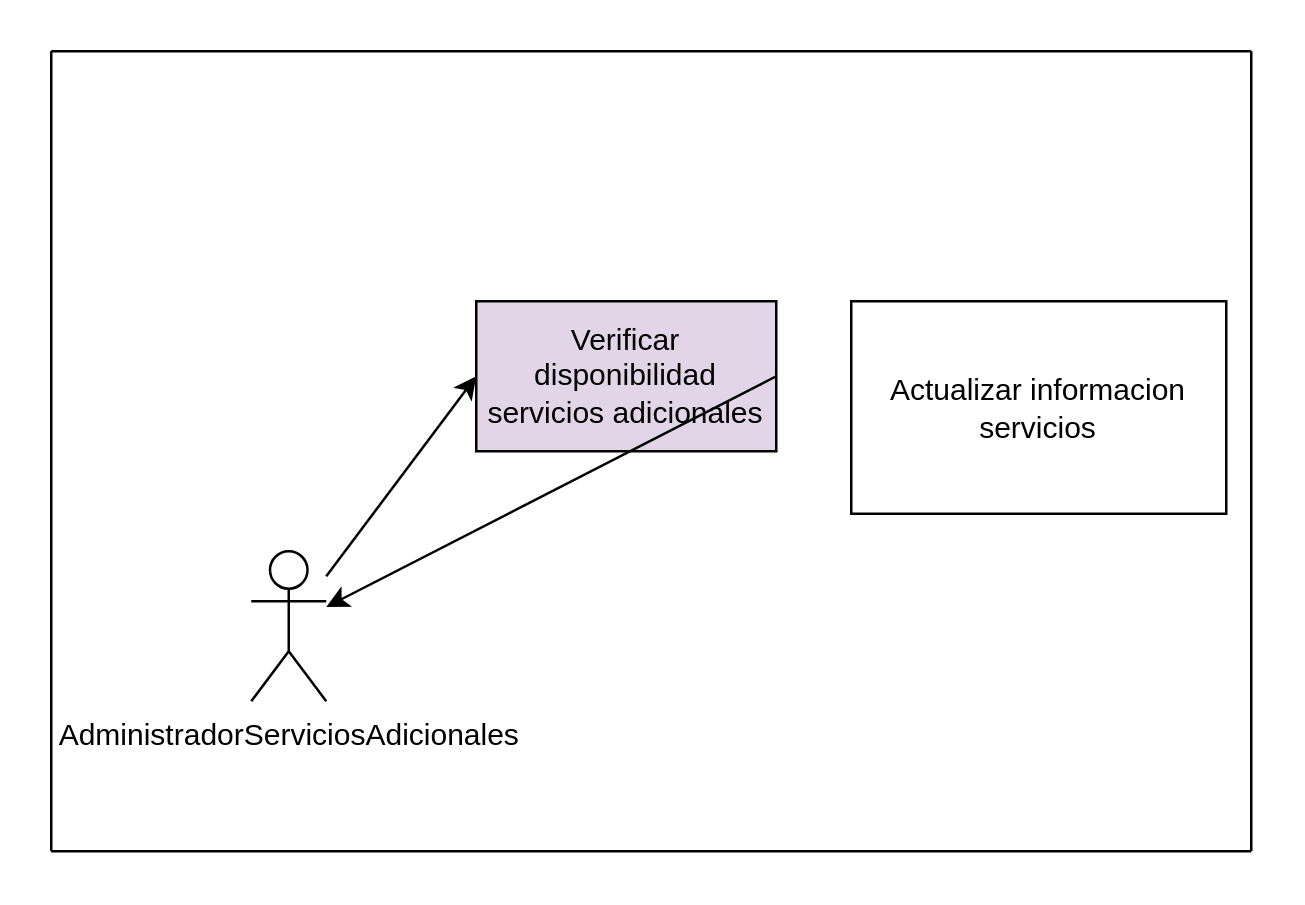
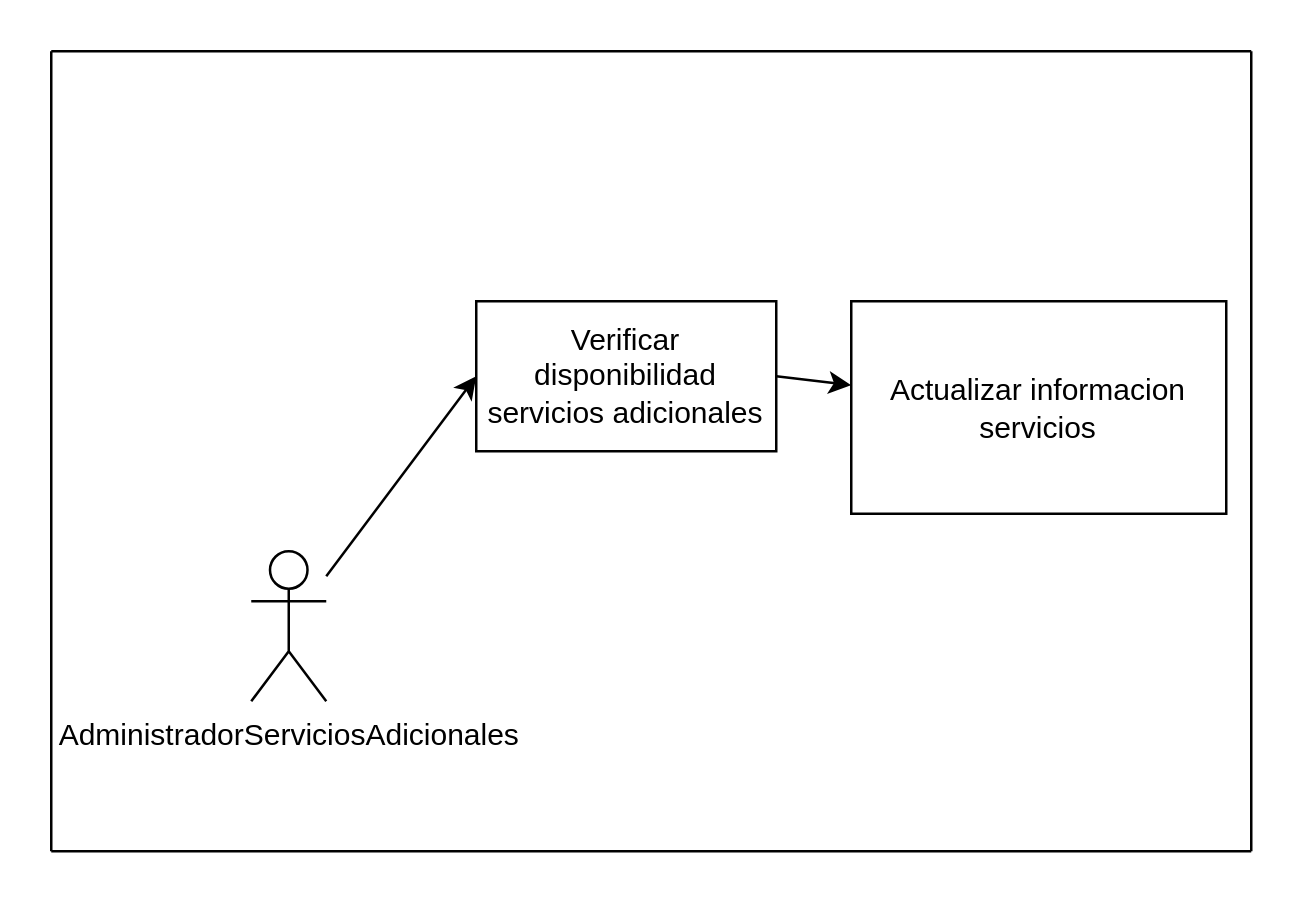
- <mxCell id="8" value="Verificar disponibilidad servicios adicionales" style="rounded=0;whiteSpace=wrap;html=1;fillColor=#e1d5e7;" vertex="1" parent="1"><mxGeometry x="190" y="120" width="120" height="60" as="geometry" /></mxCell>
+ <mxCell id="8" value="Verificar disponibilidad servicios adicionales" style="rounded=0;whiteSpace=wrap;html=1;" vertex="1" parent="1"><mxGeometry x="190" y="120" width="120" height="60" as="geometry" /></mxCell>
- <mxCell id="9" value="" style="endArrow=classic;html=1;exitX=1;exitY=0.5;exitDx=0;exitDy=0;" edge="1" parent="1" source="8" target="2"><mxGeometry width="50" height="50" relative="1" as="geometry"><mxPoint x="380" y="260" as="sourcePoint" /><mxPoint x="400" y="150" as="targetPoint" /></mxGeometry></mxCell>
+ <mxCell id="9" value="" style="endArrow=classic;html=1;exitX=1;exitY=0.5;exitDx=0;exitDy=0;" edge="1" parent="1" source="8" target="10"><mxGeometry width="50" height="50" relative="1" as="geometry"><mxPoint x="380" y="260" as="sourcePoint" /><mxPoint x="400" y="150" as="targetPoint" /></mxGeometry></mxCell>
